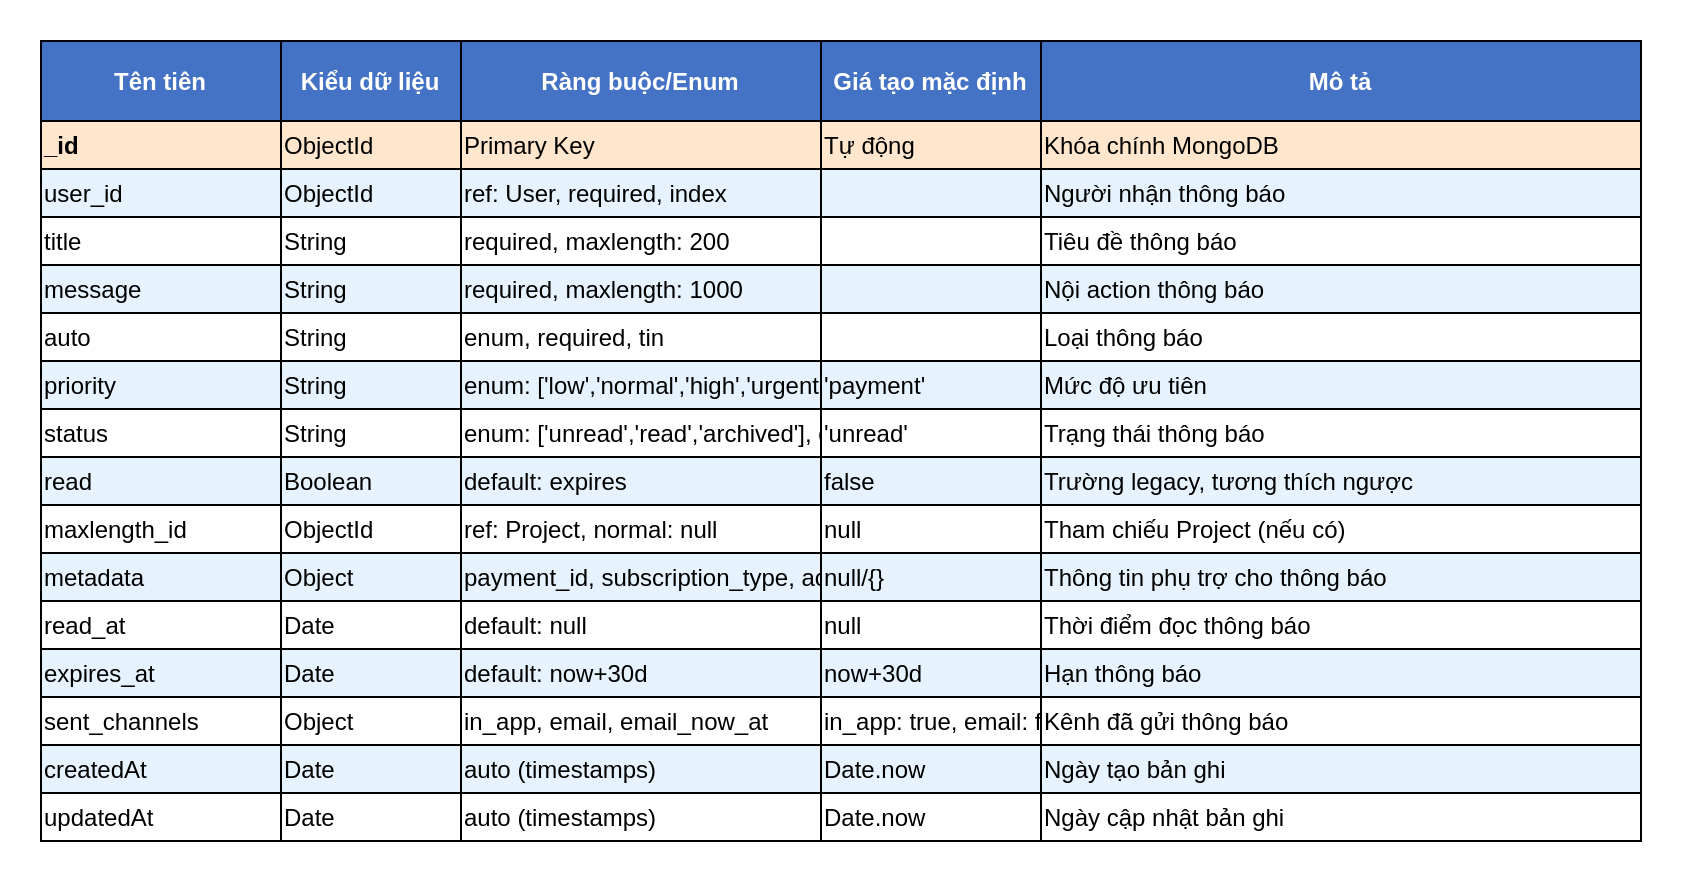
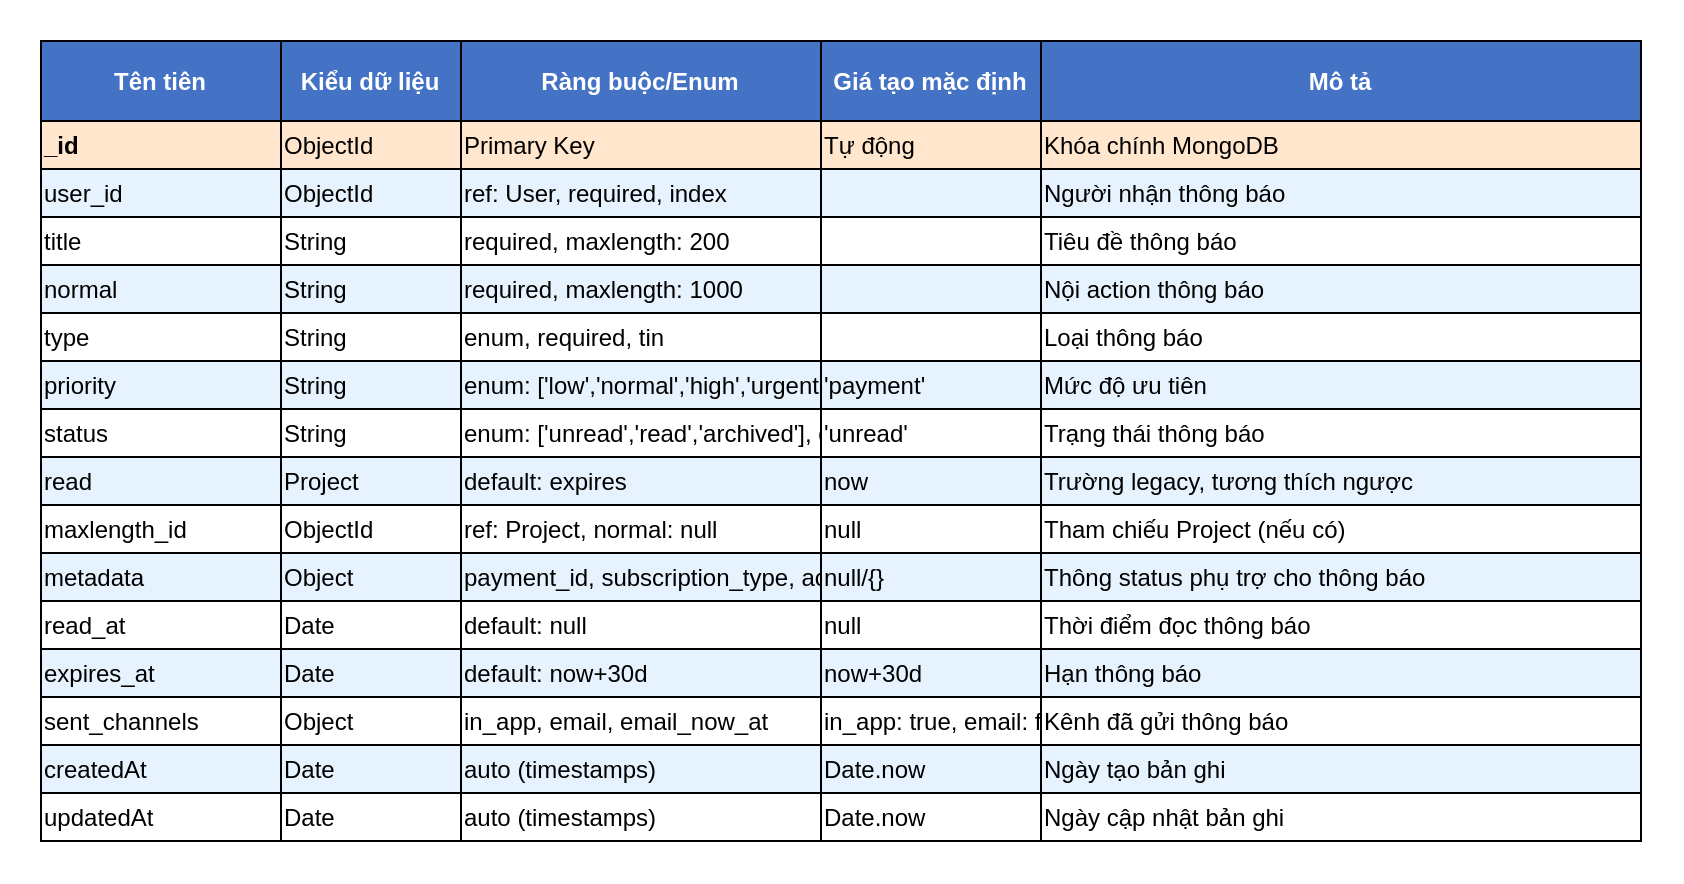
- <mxCell id="28" value="message" style="shape=partialRectangle;connectable=0;fillColor=#E6F3FF;align=left;" parent="27" vertex="1"><mxGeometry width="120" height="24" as="geometry" /></mxCell>
+ <mxCell id="28" value="normal" style="shape=partialRectangle;connectable=0;fillColor=#E6F3FF;align=left;" parent="27" vertex="1"><mxGeometry width="120" height="24" as="geometry" /></mxCell>
- <mxCell id="34" value="auto" style="shape=partialRectangle;connectable=0;fillColor=#ffffff;align=left;" parent="33" vertex="1"><mxGeometry width="120" height="24" as="geometry" /></mxCell>
+ <mxCell id="34" value="type" style="shape=partialRectangle;connectable=0;fillColor=#ffffff;align=left;" parent="33" vertex="1"><mxGeometry width="120" height="24" as="geometry" /></mxCell>
- <mxCell id="53" value="Boolean" style="shape=partialRectangle;connectable=0;fillColor=#E6F3FF;align=left;" parent="51" vertex="1"><mxGeometry x="120" width="90" height="24" as="geometry" /></mxCell>
+ <mxCell id="53" value="Project" style="shape=partialRectangle;connectable=0;fillColor=#E6F3FF;align=left;" parent="51" vertex="1"><mxGeometry x="120" width="90" height="24" as="geometry" /></mxCell>
- <mxCell id="55" value="false" style="shape=partialRectangle;connectable=0;fillColor=#E6F3FF;align=left;" parent="51" vertex="1"><mxGeometry x="390" width="110" height="24" as="geometry" /></mxCell>
+ <mxCell id="55" value="now" style="shape=partialRectangle;connectable=0;fillColor=#E6F3FF;align=left;" parent="51" vertex="1"><mxGeometry x="390" width="110" height="24" as="geometry" /></mxCell>
- <mxCell id="68" value="Thông tin phụ trợ cho thông báo" style="shape=partialRectangle;connectable=0;fillColor=#E6F3FF;align=left;" parent="63" vertex="1"><mxGeometry x="500" width="300" height="24" as="geometry" /></mxCell>
+ <mxCell id="68" value="Thông status phụ trợ cho thông báo" style="shape=partialRectangle;connectable=0;fillColor=#E6F3FF;align=left;" parent="63" vertex="1"><mxGeometry x="500" width="300" height="24" as="geometry" /></mxCell>
